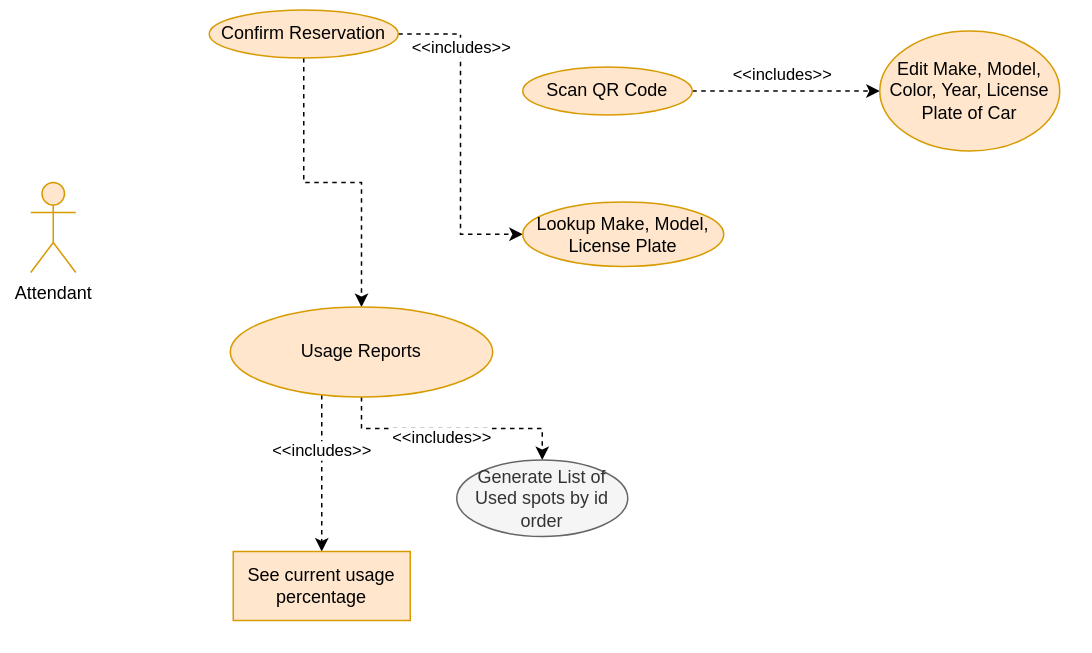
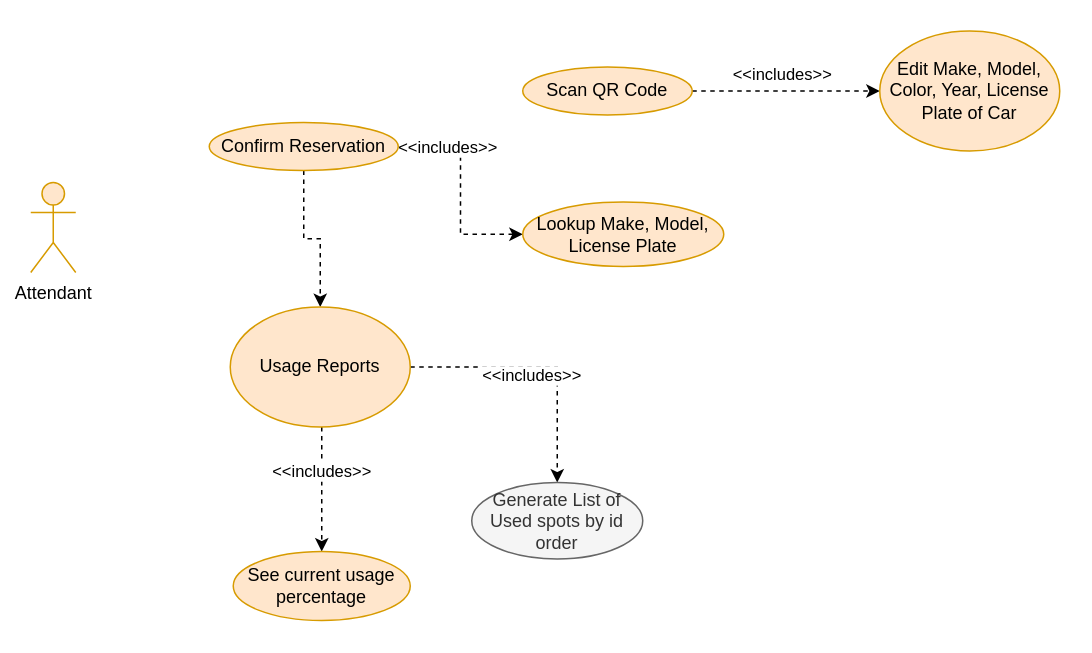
- <mxCell id="6" value="Confirm Reservation" style="ellipse;whiteSpace=wrap;html=1;fillColor=#ffe6cc;strokeColor=#d79b00;" vertex="1" parent="1"><mxGeometry x="139" y="6" width="126" height="32" as="geometry" /></mxCell>
+ <mxCell id="6" value="Confirm Reservation" style="ellipse;whiteSpace=wrap;html=1;fillColor=#ffe6cc;strokeColor=#d79b00;" vertex="1" parent="1"><mxGeometry x="139" y="81" width="126" height="32" as="geometry" /></mxCell>
- <mxCell id="16" value="Usage Reports" style="ellipse;whiteSpace=wrap;html=1;fillColor=#ffe6cc;strokeColor=#d79b00;" vertex="1" parent="1"><mxGeometry x="153" y="204" width="175" height="60" as="geometry" /></mxCell>
+ <mxCell id="16" value="Usage Reports" style="ellipse;whiteSpace=wrap;html=1;fillColor=#ffe6cc;strokeColor=#d79b00;" vertex="1" parent="1"><mxGeometry x="153" y="204" width="120" height="80" as="geometry" /></mxCell>
- <mxCell id="18" value="Generate List of Used spots by id order" style="ellipse;whiteSpace=wrap;html=1;fillColor=#f5f5f5;strokeColor=#666666;fontColor=#333333;" vertex="1" parent="1"><mxGeometry x="304" y="306" width="114" height="51" as="geometry" /></mxCell>
+ <mxCell id="18" value="Generate List of Used spots by id order" style="ellipse;whiteSpace=wrap;html=1;fillColor=#f5f5f5;strokeColor=#666666;fontColor=#333333;" vertex="1" parent="1"><mxGeometry x="314" y="321" width="114" height="51" as="geometry" /></mxCell>
- <mxCell id="17" value="See current usage percentage" style="whiteSpace=wrap;html=1;fillColor=#ffe6cc;strokeColor=#d79b00;rounded=0;" vertex="1" parent="1"><mxGeometry x="155" y="367" width="118" height="46" as="geometry" /></mxCell>
+ <mxCell id="17" value="See current usage percentage" style="ellipse;whiteSpace=wrap;html=1;fillColor=#ffe6cc;strokeColor=#d79b00;" vertex="1" parent="1"><mxGeometry x="155" y="367" width="118" height="46" as="geometry" /></mxCell>
